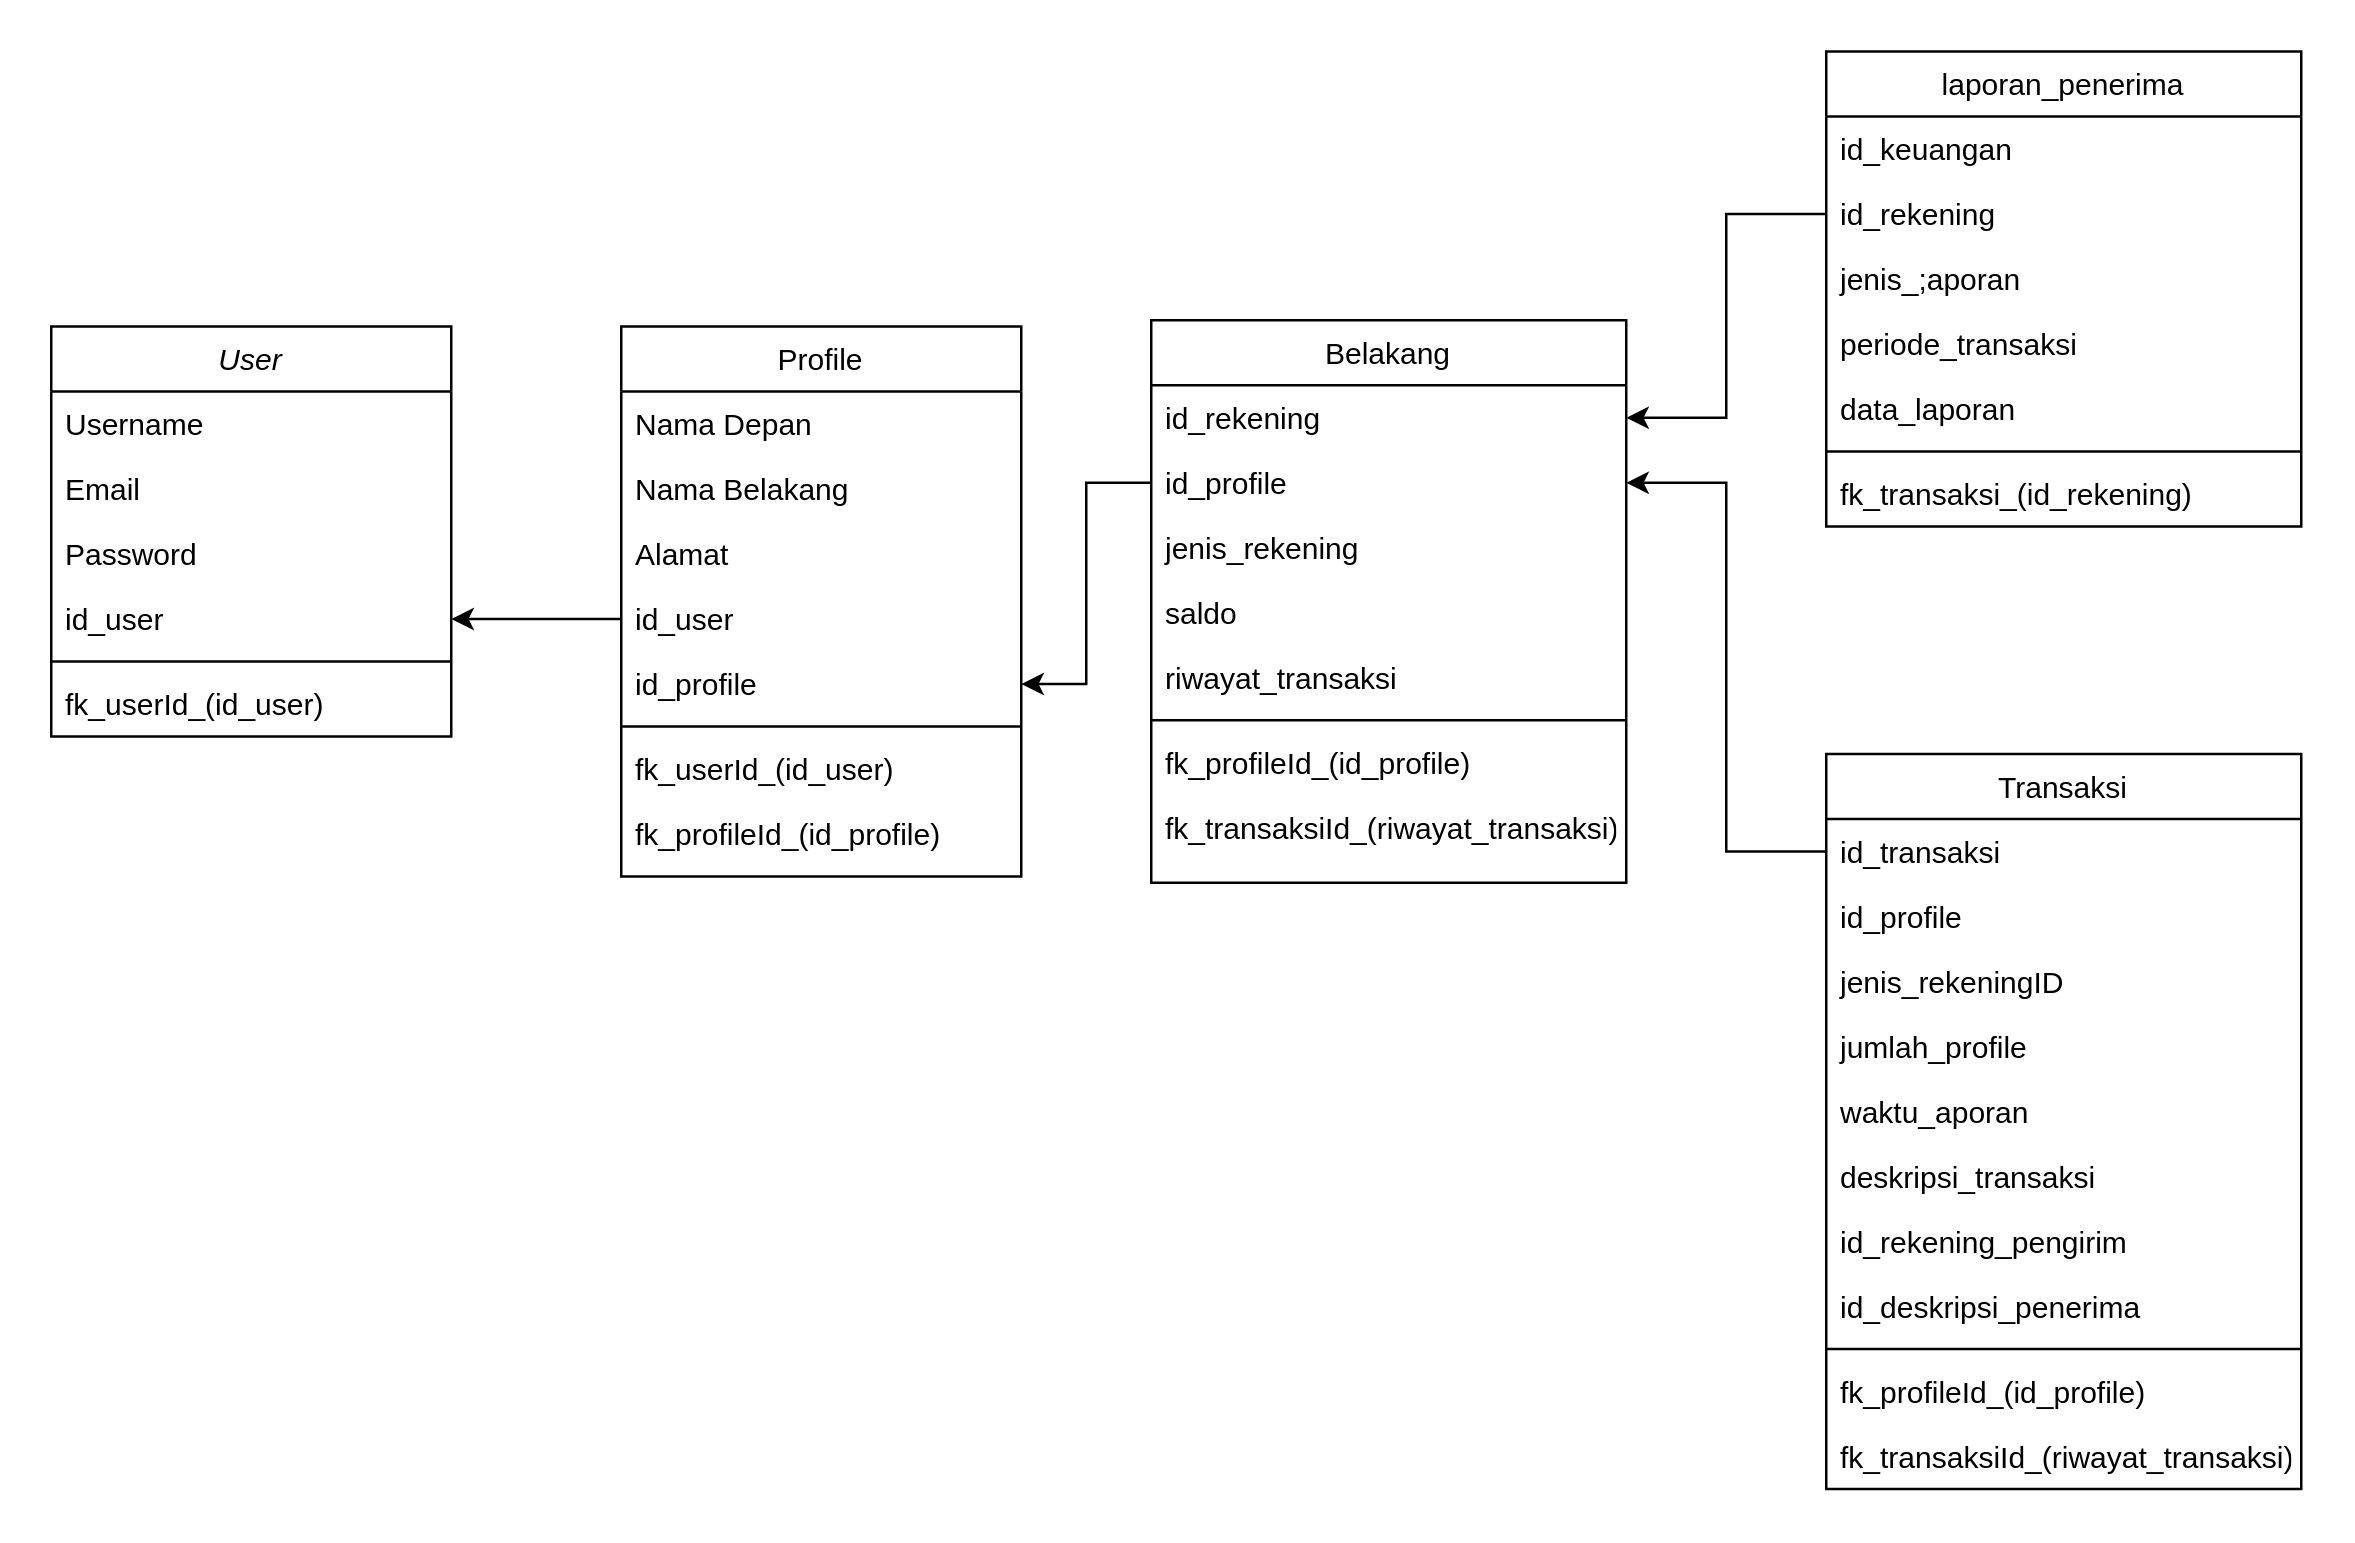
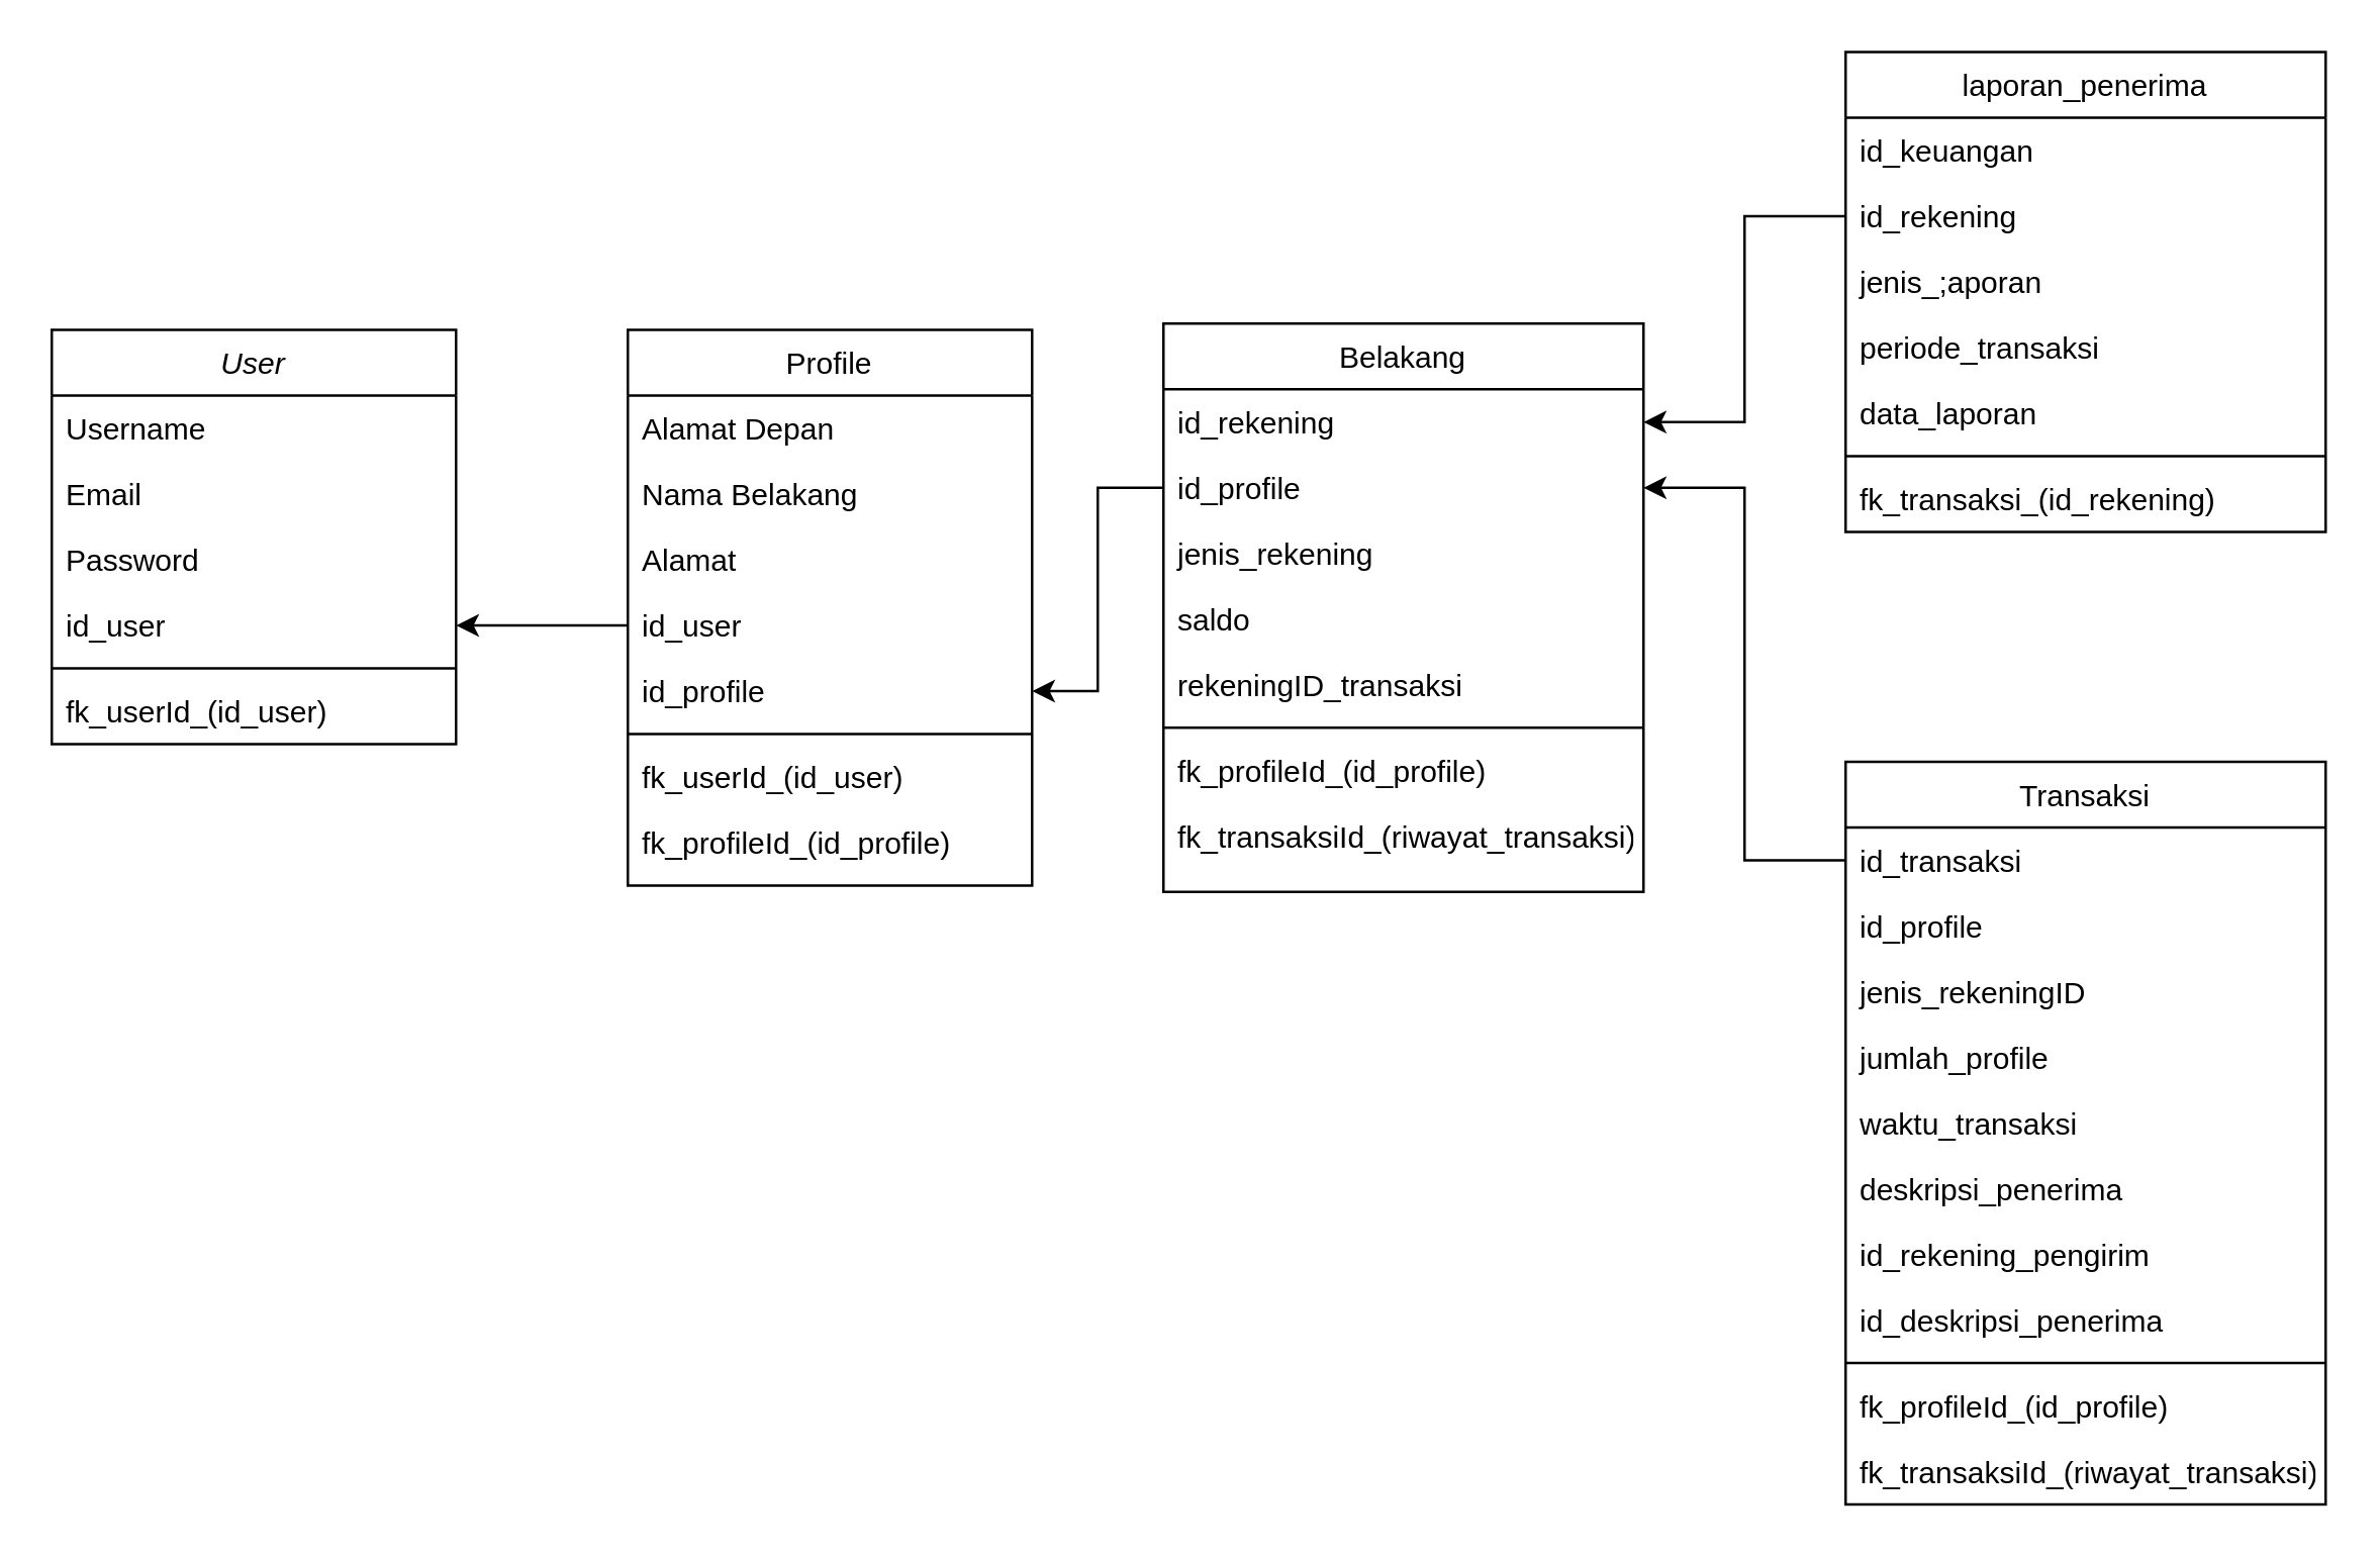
- <mxCell id="10" value="Nama Depan" style="text;align=left;verticalAlign=top;spacingLeft=4;spacingRight=4;overflow=hidden;rotatable=0;points=[[0,0.5],[1,0.5]];portConstraint=eastwest;" parent="9" vertex="1"><mxGeometry y="26" width="160" height="26" as="geometry" /></mxCell>
+ <mxCell id="10" value="Alamat Depan" style="text;align=left;verticalAlign=top;spacingLeft=4;spacingRight=4;overflow=hidden;rotatable=0;points=[[0,0.5],[1,0.5]];portConstraint=eastwest;" parent="9" vertex="1"><mxGeometry y="26" width="160" height="26" as="geometry" /></mxCell>
- <mxCell id="35" value="riwayat_transaksi" style="text;align=left;verticalAlign=top;spacingLeft=4;spacingRight=4;overflow=hidden;rotatable=0;points=[[0,0.5],[1,0.5]];portConstraint=eastwest;rounded=0;shadow=0;html=0;" vertex="1" parent="30"><mxGeometry y="130" width="190" height="26" as="geometry" /></mxCell>
+ <mxCell id="35" value="rekeningID_transaksi" style="text;align=left;verticalAlign=top;spacingLeft=4;spacingRight=4;overflow=hidden;rotatable=0;points=[[0,0.5],[1,0.5]];portConstraint=eastwest;rounded=0;shadow=0;html=0;" vertex="1" parent="30"><mxGeometry y="130" width="190" height="26" as="geometry" /></mxCell>
- <mxCell id="23" value="waktu_aporan" style="text;align=left;verticalAlign=top;spacingLeft=4;spacingRight=4;overflow=hidden;rotatable=0;points=[[0,0.5],[1,0.5]];portConstraint=eastwest;rounded=0;shadow=0;html=0;" vertex="1" parent="18"><mxGeometry y="130" width="190" height="26" as="geometry" /></mxCell>
+ <mxCell id="23" value="waktu_transaksi" style="text;align=left;verticalAlign=top;spacingLeft=4;spacingRight=4;overflow=hidden;rotatable=0;points=[[0,0.5],[1,0.5]];portConstraint=eastwest;rounded=0;shadow=0;html=0;" vertex="1" parent="18"><mxGeometry y="130" width="190" height="26" as="geometry" /></mxCell>
- <mxCell id="24" value="deskripsi_transaksi" style="text;align=left;verticalAlign=top;spacingLeft=4;spacingRight=4;overflow=hidden;rotatable=0;points=[[0,0.5],[1,0.5]];portConstraint=eastwest;rounded=0;shadow=0;html=0;" vertex="1" parent="18"><mxGeometry y="156" width="190" height="26" as="geometry" /></mxCell>
+ <mxCell id="24" value="deskripsi_penerima" style="text;align=left;verticalAlign=top;spacingLeft=4;spacingRight=4;overflow=hidden;rotatable=0;points=[[0,0.5],[1,0.5]];portConstraint=eastwest;rounded=0;shadow=0;html=0;" vertex="1" parent="18"><mxGeometry y="156" width="190" height="26" as="geometry" /></mxCell>
